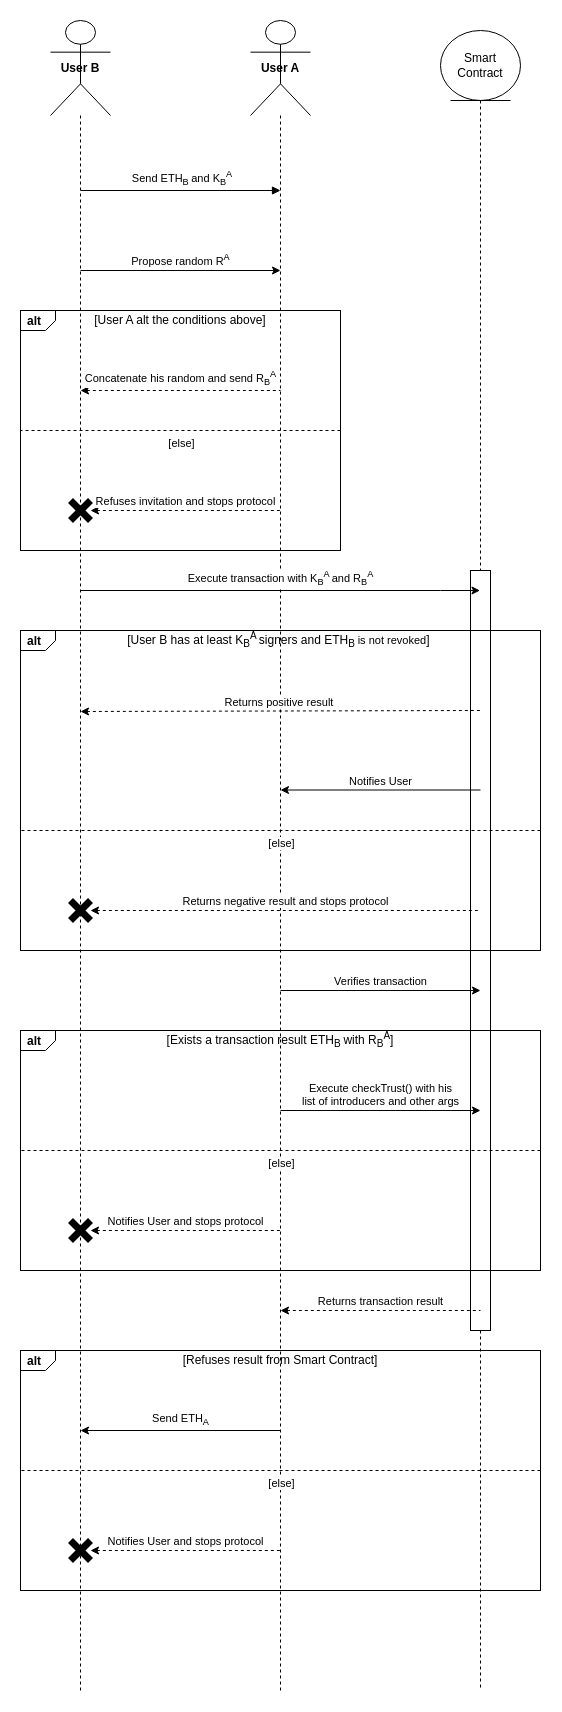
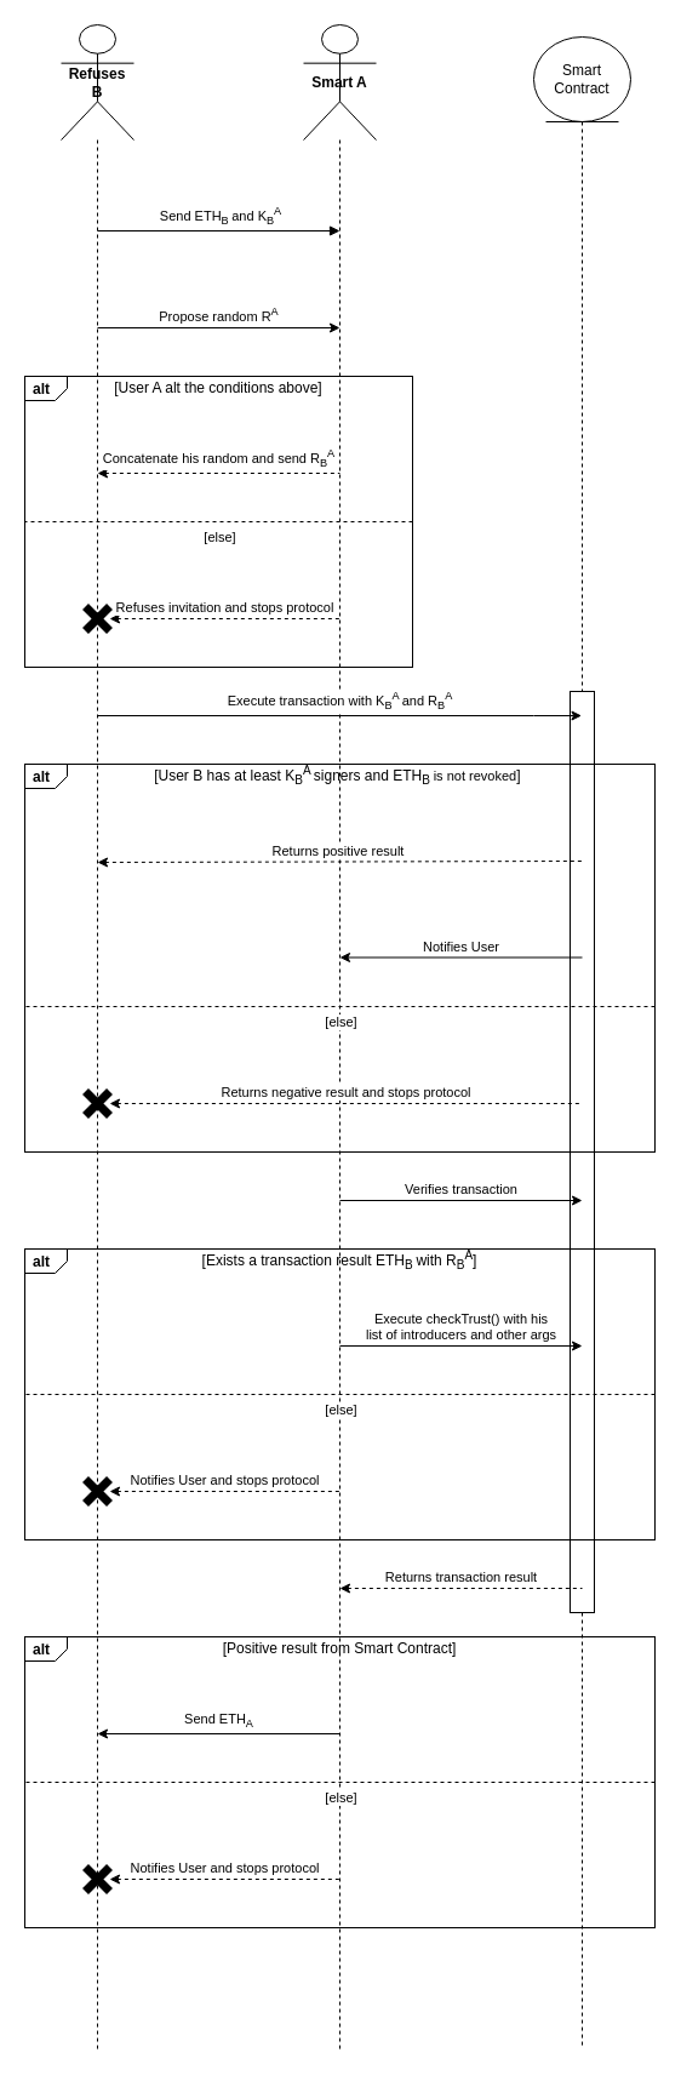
- <mxCell id="2" value="&lt;b&gt;User B&lt;/b&gt;" style="shape=umlLifeline;perimeter=lifelinePerimeter;whiteSpace=wrap;html=1;container=1;dropTarget=0;collapsible=0;recursiveResize=0;outlineConnect=0;portConstraint=eastwest;newEdgeStyle={&quot;curved&quot;:0,&quot;rounded&quot;:0};participant=umlActor;size=95;" parent="1" vertex="1"><mxGeometry x="50" y="20" width="60" height="1670" as="geometry" /></mxCell>
+ <mxCell id="2" value="&lt;b&gt;Refuses B&lt;/b&gt;" style="shape=umlLifeline;perimeter=lifelinePerimeter;whiteSpace=wrap;html=1;container=1;dropTarget=0;collapsible=0;recursiveResize=0;outlineConnect=0;portConstraint=eastwest;newEdgeStyle={&quot;curved&quot;:0,&quot;rounded&quot;:0};participant=umlActor;size=95;" parent="1" vertex="1"><mxGeometry x="50" y="20" width="60" height="1670" as="geometry" /></mxCell>
- <mxCell id="3" value="&lt;b&gt;User A&lt;/b&gt;" style="shape=umlLifeline;perimeter=lifelinePerimeter;whiteSpace=wrap;html=1;container=1;dropTarget=0;collapsible=0;recursiveResize=0;outlineConnect=0;portConstraint=eastwest;newEdgeStyle={&quot;curved&quot;:0,&quot;rounded&quot;:0};participant=umlActor;size=95;" parent="1" vertex="1"><mxGeometry x="250" y="20" width="60" height="1670" as="geometry" /></mxCell>
+ <mxCell id="3" value="&lt;b&gt;Smart A&lt;/b&gt;" style="shape=umlLifeline;perimeter=lifelinePerimeter;whiteSpace=wrap;html=1;container=1;dropTarget=0;collapsible=0;recursiveResize=0;outlineConnect=0;portConstraint=eastwest;newEdgeStyle={&quot;curved&quot;:0,&quot;rounded&quot;:0};participant=umlActor;size=95;" parent="1" vertex="1"><mxGeometry x="250" y="20" width="60" height="1670" as="geometry" /></mxCell>
- <mxCell id="36" value="[Refuses result from Smart Contract]" style="text;html=1;strokeColor=none;fillColor=none;align=center;verticalAlign=middle;whiteSpace=wrap;rounded=0;" parent="1" vertex="1"><mxGeometry x="60" y="1350" width="440" height="20" as="geometry" /></mxCell>
+ <mxCell id="36" value="[Positive result from Smart Contract]" style="text;html=1;strokeColor=none;fillColor=none;align=center;verticalAlign=middle;whiteSpace=wrap;rounded=0;" parent="1" vertex="1"><mxGeometry x="60" y="1350" width="440" height="20" as="geometry" /></mxCell>
